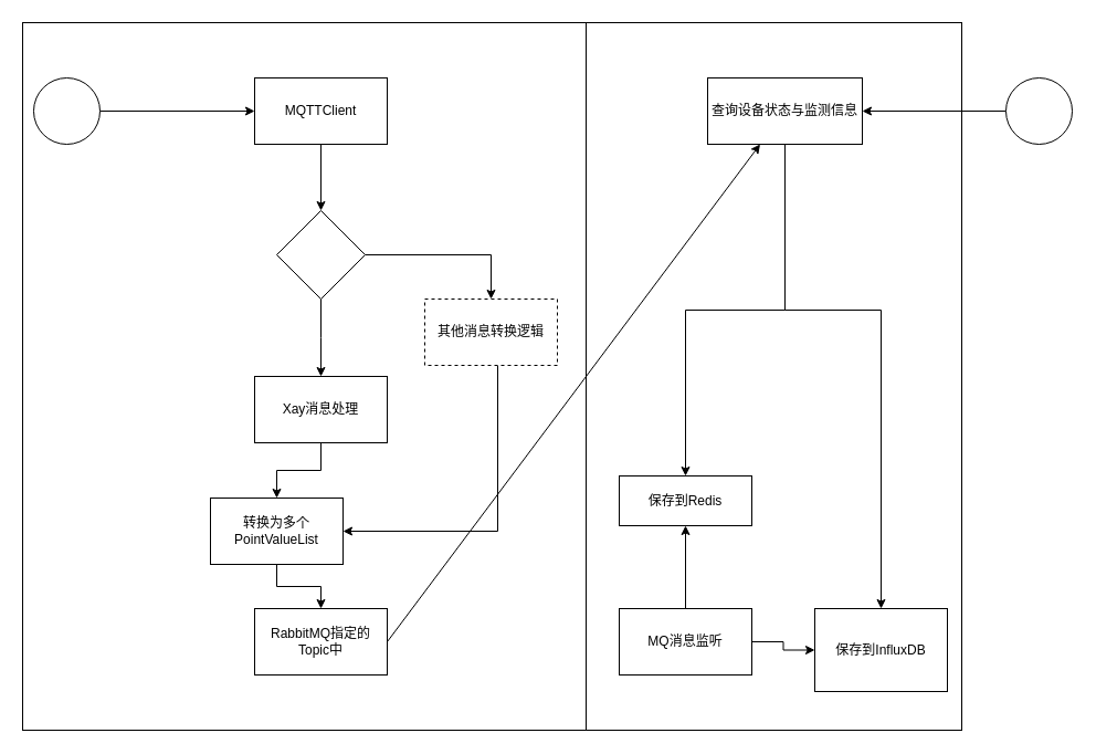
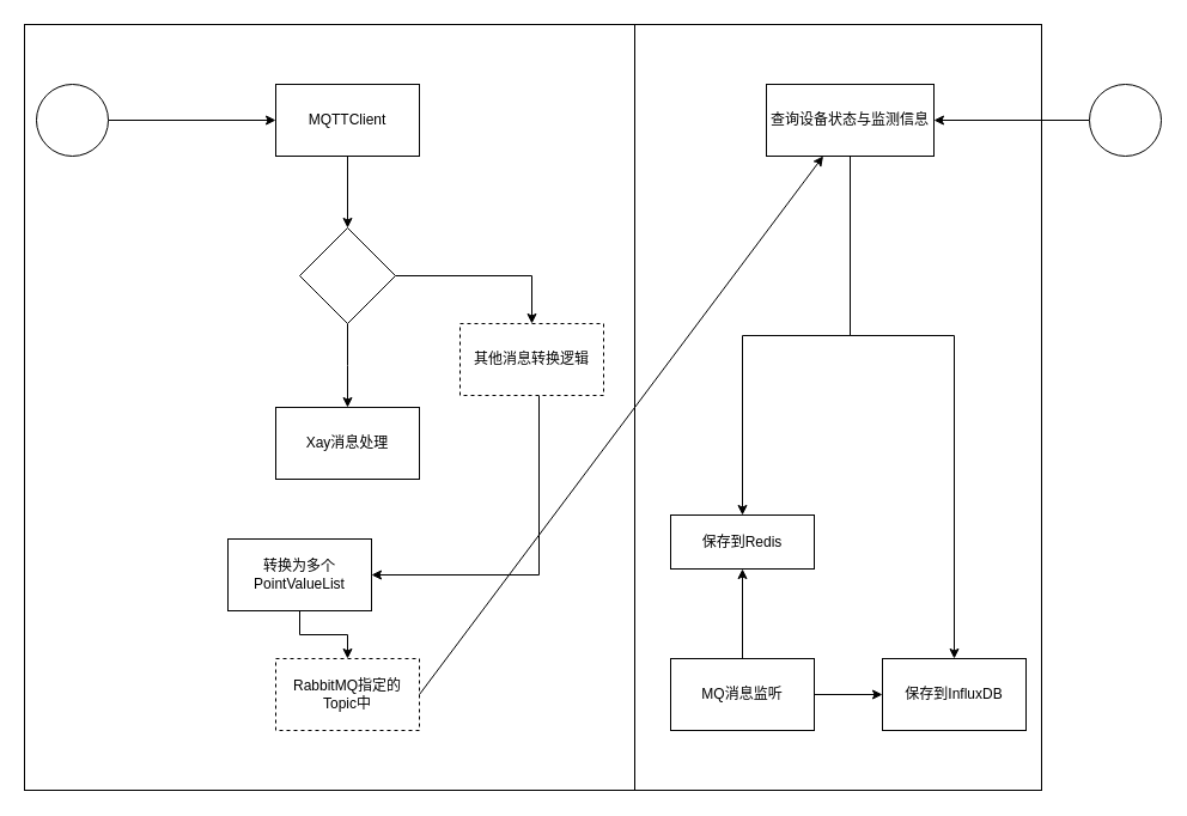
- <mxCell id="14" style="edgeStyle=orthogonalEdgeStyle;rounded=0;orthogonalLoop=1;jettySize=auto;html=1;" edge="1" parent="1" source="15" target="11"><mxGeometry relative="1" as="geometry" /></mxCell>
- <mxCell id="16" value="RabbitMQ指定的Topic中" style="rounded=0;whiteSpace=wrap;html=1;" vertex="1" parent="1"><mxGeometry x="230" y="550" width="120" height="60" as="geometry" /></mxCell>
+ <mxCell id="16" value="RabbitMQ指定的Topic中" style="rounded=0;whiteSpace=wrap;html=1;dashed=1;" vertex="1" parent="1"><mxGeometry x="230" y="550" width="120" height="60" as="geometry" /></mxCell>
- <mxCell id="23" value="保存到InfluxDB" style="rounded=0;whiteSpace=wrap;html=1;" vertex="1" parent="1"><mxGeometry x="737" y="550" width="120" height="75" as="geometry" /></mxCell>
+ <mxCell id="23" value="保存到InfluxDB" style="rounded=0;whiteSpace=wrap;html=1;" vertex="1" parent="1"><mxGeometry x="737" y="550" width="120" height="60" as="geometry" /></mxCell>
